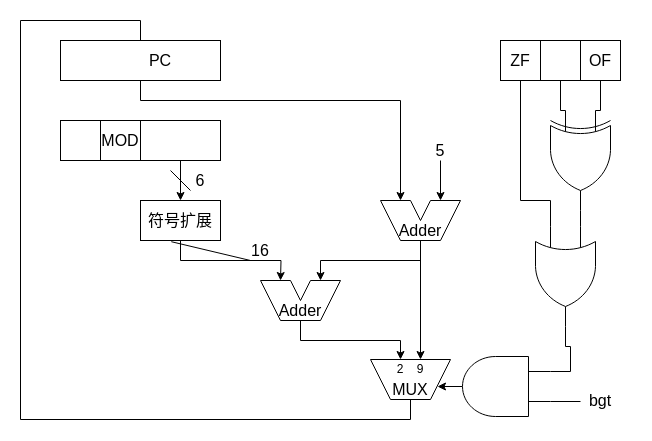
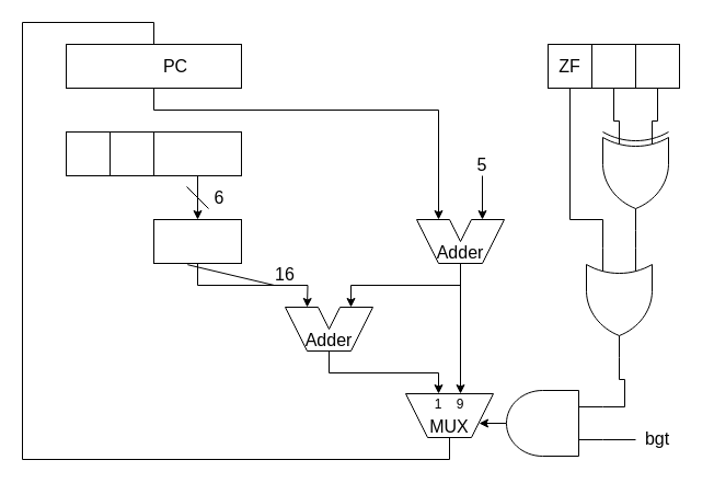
- <mxCell id="44" value="&lt;font style=&quot;font-size: 16px&quot;&gt;OF&lt;/font&gt;" style="text;html=1;strokeColor=none;fillColor=none;align=center;verticalAlign=middle;whiteSpace=wrap;rounded=0;" vertex="1" parent="1"><mxGeometry x="580" y="50" width="40" height="20" as="geometry" /></mxCell>
- <mxCell id="7" value="&lt;font style=&quot;font-size: 16px&quot;&gt;MOD&lt;/font&gt;" style="text;html=1;strokeColor=none;fillColor=none;align=center;verticalAlign=middle;whiteSpace=wrap;rounded=0;" vertex="1" parent="1"><mxGeometry x="100" y="130" width="40" height="20" as="geometry" /></mxCell>
- <mxCell id="21" value="&lt;span style=&quot;font-size: 16px&quot;&gt;符号扩展&lt;/span&gt;" style="text;html=1;strokeColor=none;fillColor=none;align=center;verticalAlign=middle;whiteSpace=wrap;rounded=0;" vertex="1" parent="1"><mxGeometry x="140" y="210" width="80" height="20" as="geometry" /></mxCell>
- <mxCell id="34" value="2" style="text;html=1;strokeColor=none;fillColor=none;align=center;verticalAlign=middle;whiteSpace=wrap;rounded=0;" vertex="1" parent="31"><mxGeometry x="10" width="40" height="20" as="geometry" /></mxCell>
+ <mxCell id="34" value="1" style="text;html=1;strokeColor=none;fillColor=none;align=center;verticalAlign=middle;whiteSpace=wrap;rounded=0;" vertex="1" parent="31"><mxGeometry x="10" width="40" height="20" as="geometry" /></mxCell>
